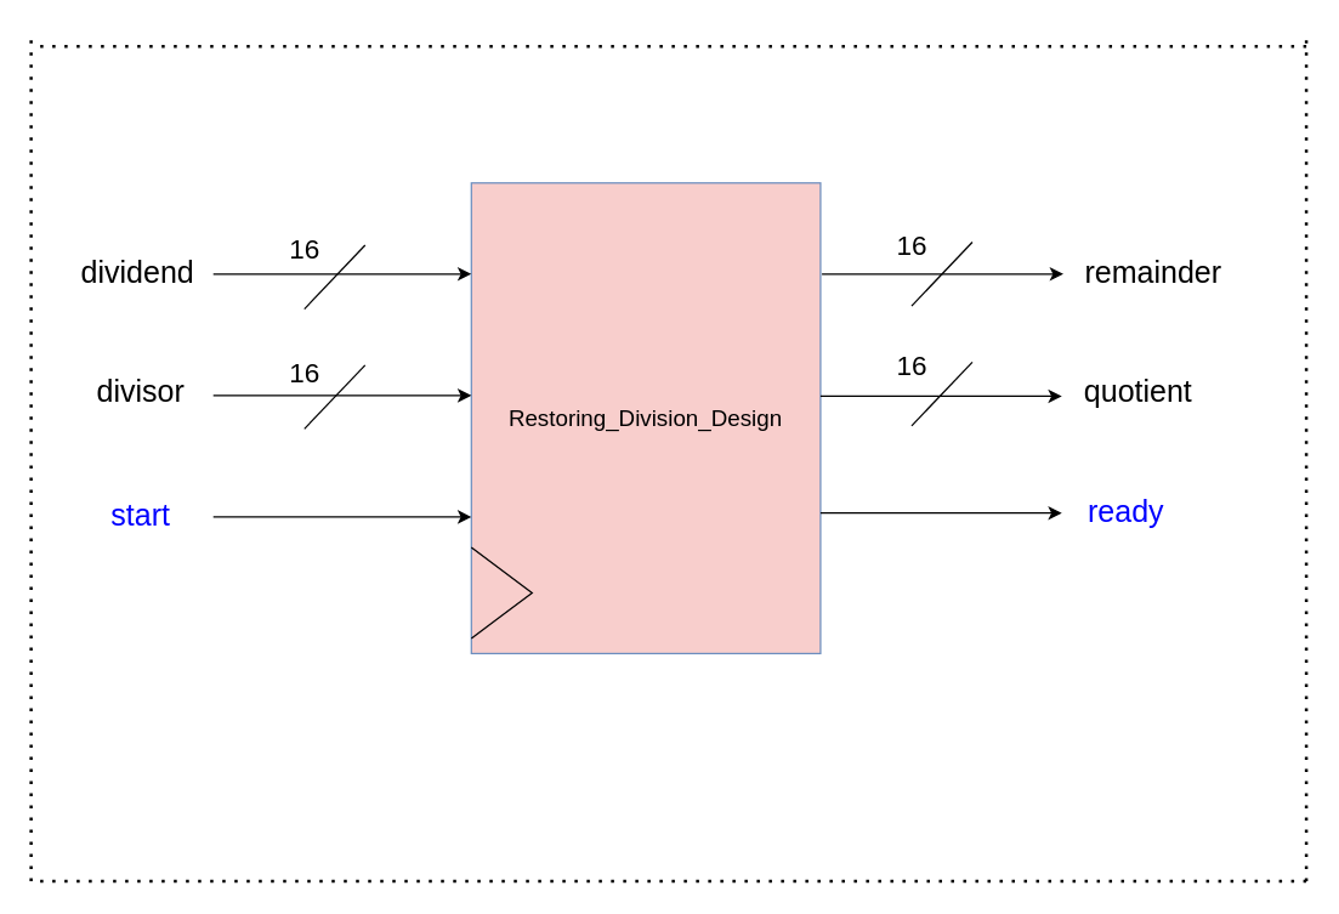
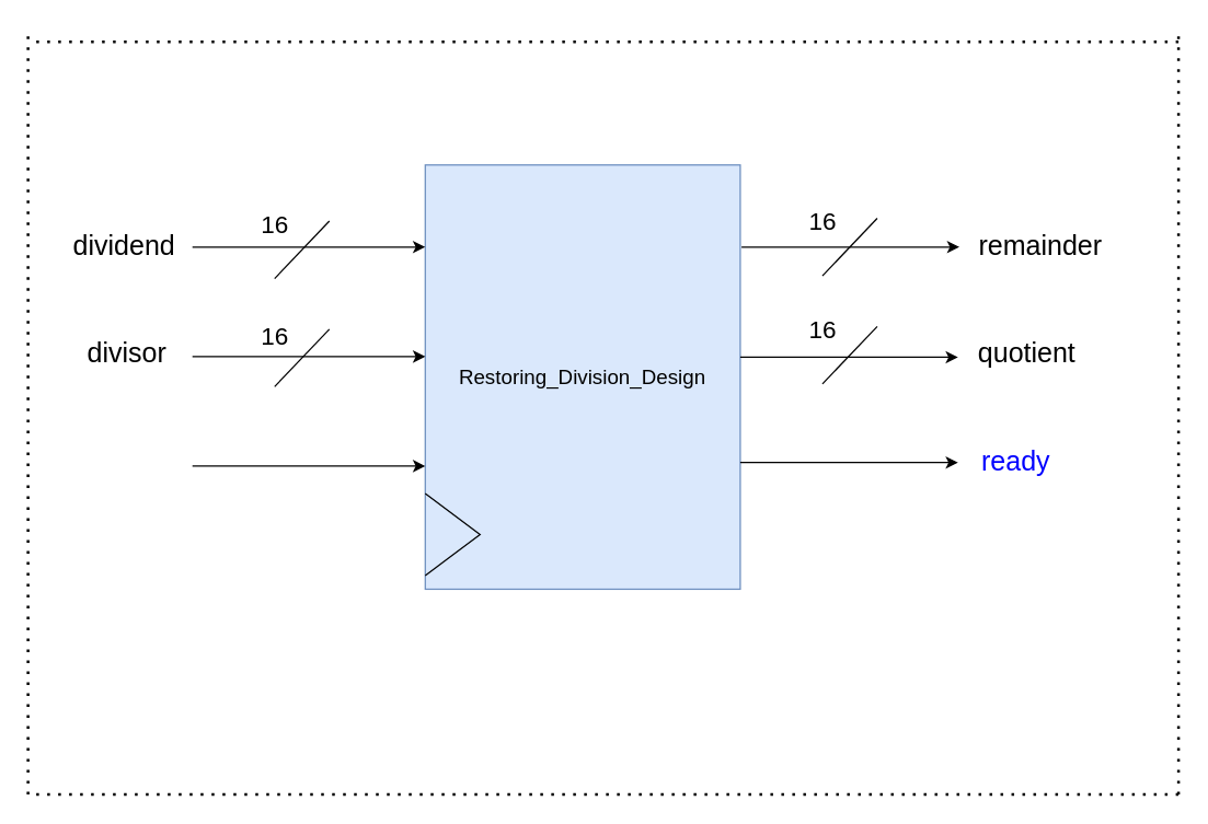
- <mxCell id="2" value="&lt;font style=&quot;font-size: 15px;&quot;&gt;Restoring_Division_Design&lt;/font&gt;" style="rounded=0;whiteSpace=wrap;html=1;fillColor=#f8cecc;strokeColor=#6c8ebf;" vertex="1" parent="1"><mxGeometry x="310" y="120" width="230" height="310" as="geometry" /></mxCell>
+ <mxCell id="2" value="&lt;font style=&quot;font-size: 15px;&quot;&gt;Restoring_Division_Design&lt;/font&gt;" style="rounded=0;whiteSpace=wrap;html=1;fillColor=#dae8fc;strokeColor=#6c8ebf;" vertex="1" parent="1"><mxGeometry x="310" y="120" width="230" height="310" as="geometry" /></mxCell>
- <mxCell id="8" value="&lt;font color=&quot;#0000ff&quot; style=&quot;font-size: 20px;&quot;&gt;start&lt;/font&gt;" style="text;html=1;align=center;verticalAlign=middle;resizable=0;points=[];autosize=1;strokeColor=none;fillColor=none;" vertex="1" parent="1"><mxGeometry x="62" y="318" width="60" height="40" as="geometry" /></mxCell>
